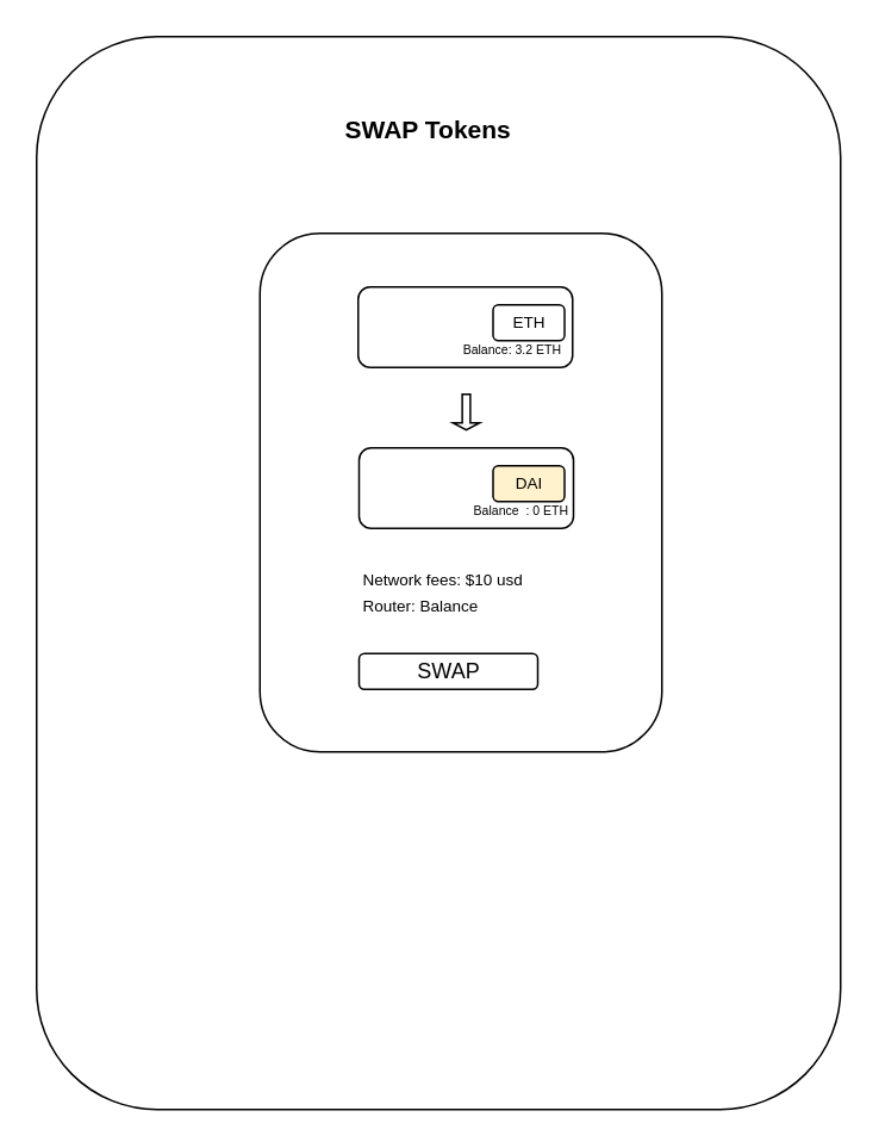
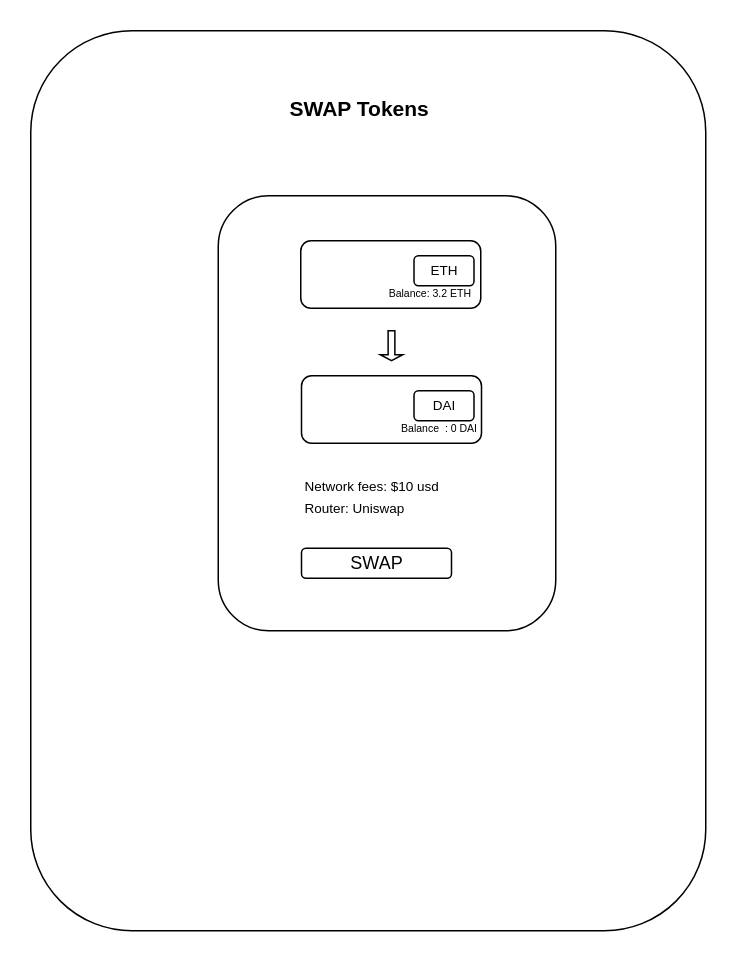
- <mxCell id="10" value="DAI" style="rounded=1;whiteSpace=wrap;html=1;fontSize=9;fillColor=#fff2cc;" vertex="1" parent="1"><mxGeometry x="275.5" y="260" width="40" height="20" as="geometry" /></mxCell>
+ <mxCell id="10" value="DAI" style="rounded=1;whiteSpace=wrap;html=1;fontSize=9;" vertex="1" parent="1"><mxGeometry x="275.5" y="260" width="40" height="20" as="geometry" /></mxCell>
- <mxCell id="12" value="&lt;div align=&quot;right&quot;&gt;&lt;font style=&quot;font-size: 7px;&quot;&gt;Balance&amp;nbsp; : 0 ETH&lt;br&gt;&lt;/font&gt;&lt;/div&gt;" style="text;html=1;strokeColor=none;fillColor=none;align=right;verticalAlign=middle;whiteSpace=wrap;rounded=0;fontSize=9;" vertex="1" parent="1"><mxGeometry x="230" y="270" width="90" height="30" as="geometry" /></mxCell>
+ <mxCell id="12" value="&lt;div align=&quot;right&quot;&gt;&lt;font style=&quot;font-size: 7px;&quot;&gt;Balance&amp;nbsp; : 0 DAI&lt;br&gt;&lt;/font&gt;&lt;/div&gt;" style="text;html=1;strokeColor=none;fillColor=none;align=right;verticalAlign=middle;whiteSpace=wrap;rounded=0;fontSize=9;" vertex="1" parent="1"><mxGeometry x="230" y="270" width="90" height="30" as="geometry" /></mxCell>
- <mxCell id="7" value="&lt;font style=&quot;font-size: 9px;&quot;&gt;Network fees: $10 usd&lt;br&gt;Router: Balance&lt;br&gt;&lt;/font&gt;" style="text;html=1;strokeColor=none;fillColor=none;align=left;verticalAlign=middle;whiteSpace=wrap;rounded=0;" vertex="1" parent="1"><mxGeometry x="200.5" y="305" width="120" height="50" as="geometry" /></mxCell>
+ <mxCell id="7" value="&lt;font style=&quot;font-size: 9px;&quot;&gt;Network fees: $10 usd&lt;br&gt;Router: Uniswap&lt;br&gt;&lt;/font&gt;" style="text;html=1;strokeColor=none;fillColor=none;align=left;verticalAlign=middle;whiteSpace=wrap;rounded=0;" vertex="1" parent="1"><mxGeometry x="200.5" y="305" width="120" height="50" as="geometry" /></mxCell>
